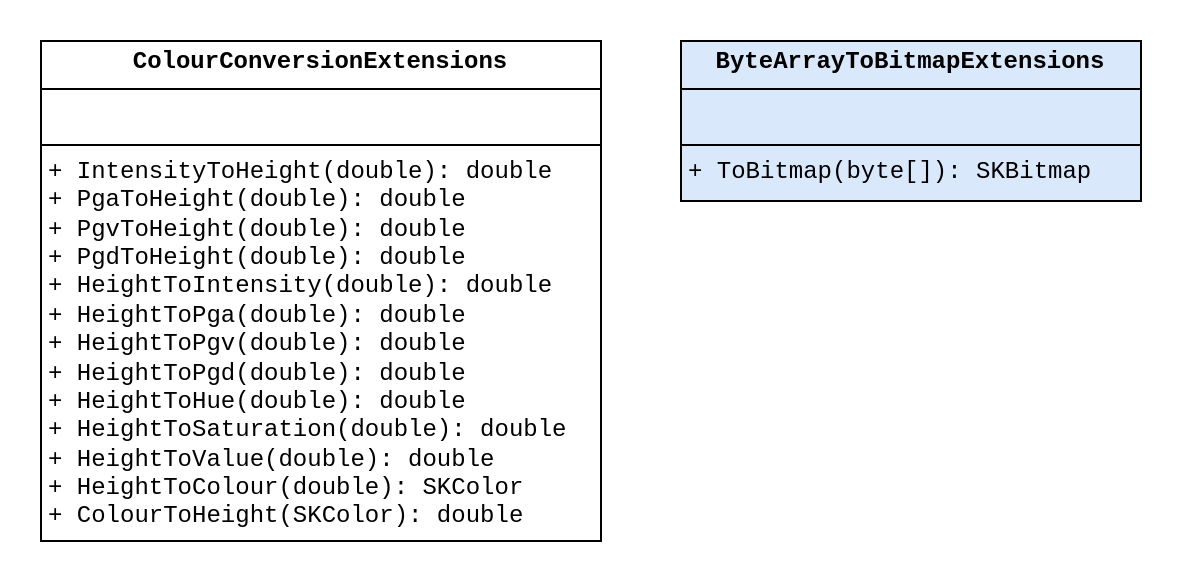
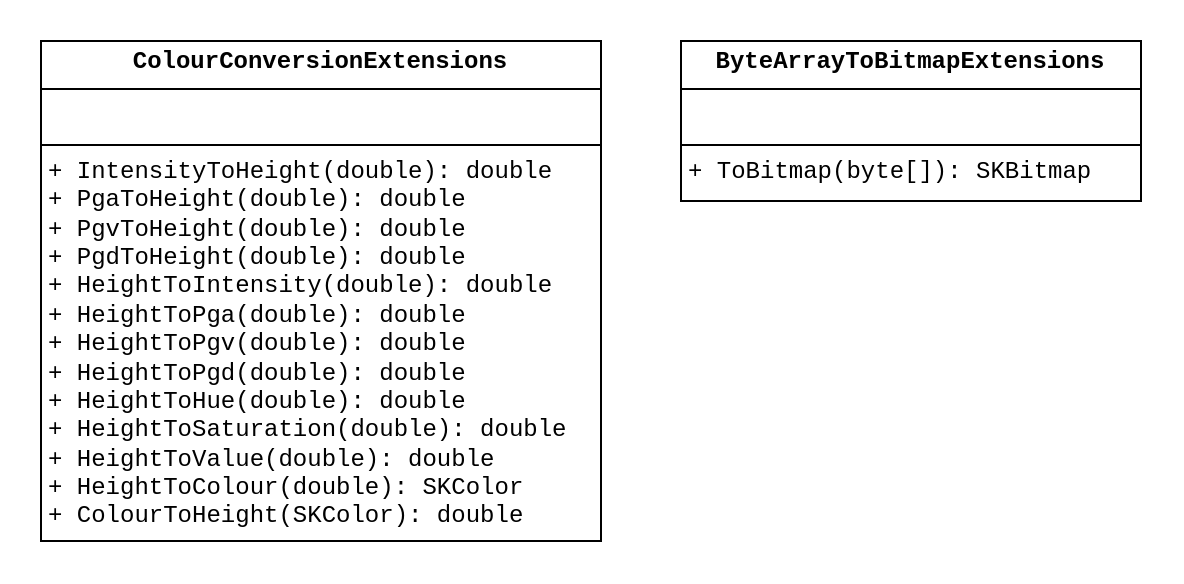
- <mxCell id="2" value="&lt;p style=&quot;margin:0px;margin-top:4px;text-align:center;&quot;&gt;&lt;b&gt;ByteArrayToBitmapExtensions&lt;/b&gt;&lt;/p&gt;&lt;hr size=&quot;1&quot; style=&quot;border-style:solid;&quot;&gt;&lt;p style=&quot;margin:0px;margin-left:4px;&quot;&gt;&lt;br&gt;&lt;/p&gt;&lt;hr size=&quot;1&quot; style=&quot;border-style:solid;&quot;&gt;&lt;p style=&quot;margin:0px;margin-left:4px;&quot;&gt;+ ToBitmap(byte[]): SKBitmap&lt;/p&gt;" style="verticalAlign=top;align=left;overflow=fill;html=1;whiteSpace=wrap;fontFamily=Courier New;fillColor=#dae8fc;" parent="1" vertex="1"><mxGeometry x="340" y="20" width="230" height="80" as="geometry" /></mxCell>
+ <mxCell id="2" value="&lt;p style=&quot;margin:0px;margin-top:4px;text-align:center;&quot;&gt;&lt;b&gt;ByteArrayToBitmapExtensions&lt;/b&gt;&lt;/p&gt;&lt;hr size=&quot;1&quot; style=&quot;border-style:solid;&quot;&gt;&lt;p style=&quot;margin:0px;margin-left:4px;&quot;&gt;&lt;br&gt;&lt;/p&gt;&lt;hr size=&quot;1&quot; style=&quot;border-style:solid;&quot;&gt;&lt;p style=&quot;margin:0px;margin-left:4px;&quot;&gt;+ ToBitmap(byte[]): SKBitmap&lt;/p&gt;" style="verticalAlign=top;align=left;overflow=fill;html=1;whiteSpace=wrap;fontFamily=Courier New;" parent="1" vertex="1"><mxGeometry x="340" y="20" width="230" height="80" as="geometry" /></mxCell>
